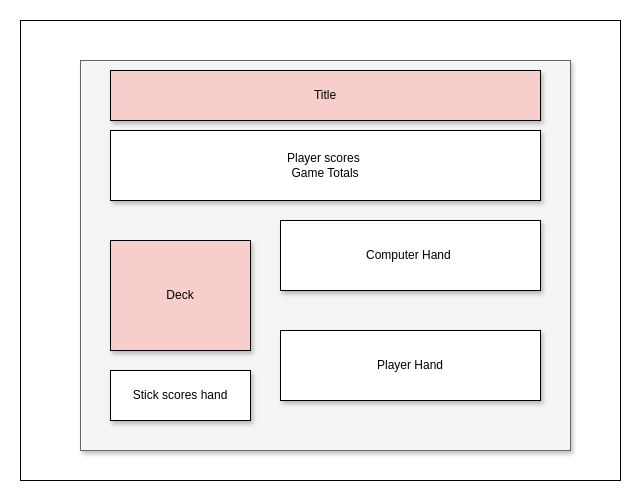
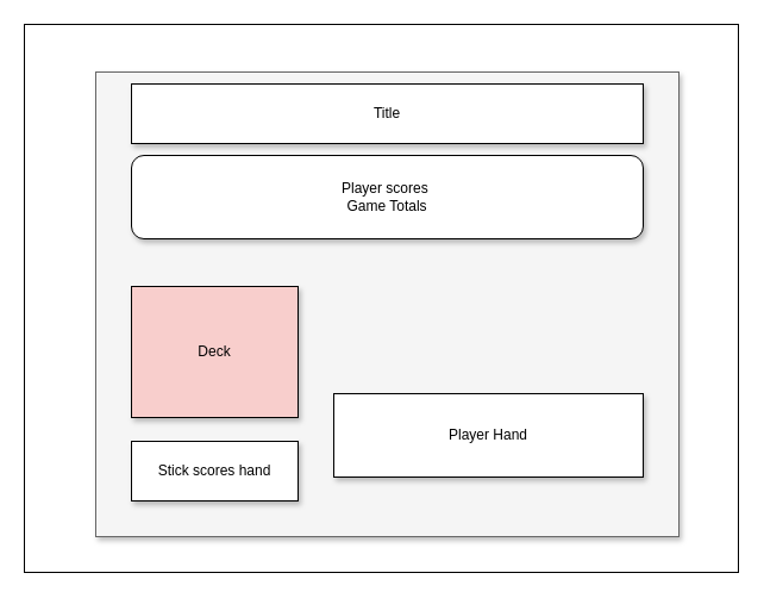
- <mxCell id="4" value="Title" style="rounded=0;whiteSpace=wrap;html=1;shadow=1;fillColor=#f8cecc;" vertex="1" parent="1"><mxGeometry x="110" y="70" width="430" height="50" as="geometry" /></mxCell>
+ <mxCell id="4" value="Title" style="rounded=0;whiteSpace=wrap;html=1;shadow=1;" vertex="1" parent="1"><mxGeometry x="110" y="70" width="430" height="50" as="geometry" /></mxCell>
- <mxCell id="5" value="Player scores&amp;nbsp;&lt;br&gt;Game Totals" style="rounded=0;whiteSpace=wrap;html=1;shadow=1;" vertex="1" parent="1"><mxGeometry x="110" y="130" width="430" height="70" as="geometry" /></mxCell>
+ <mxCell id="5" value="Player scores&amp;nbsp;&lt;br&gt;Game Totals" style="whiteSpace=wrap;html=1;shadow=1;rounded=1;" vertex="1" parent="1"><mxGeometry x="110" y="130" width="430" height="70" as="geometry" /></mxCell>
- <mxCell id="8" value="Computer Hand&amp;nbsp;" style="rounded=0;whiteSpace=wrap;html=1;shadow=1;" vertex="1" parent="1"><mxGeometry x="280" y="220" width="260" height="70" as="geometry" /></mxCell>
